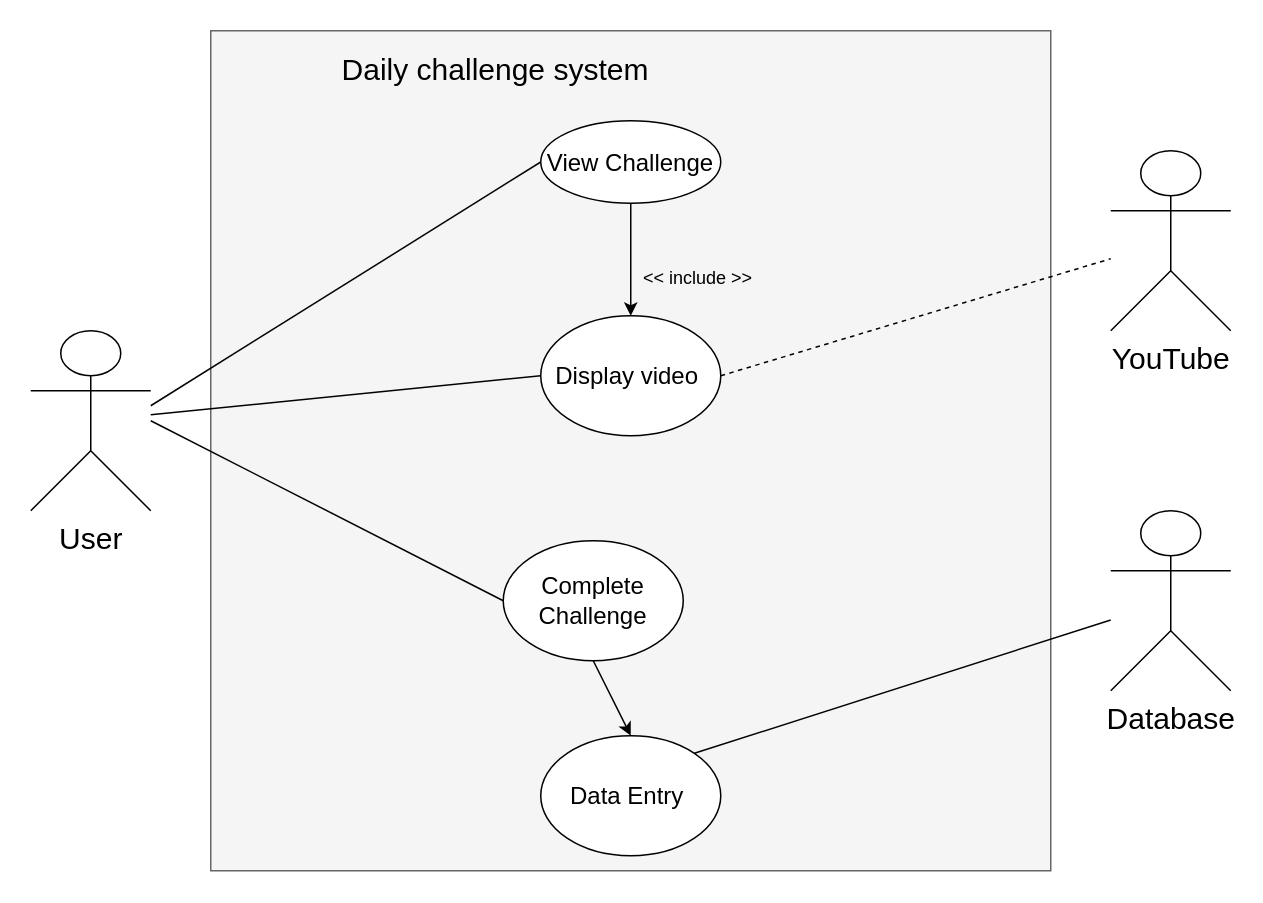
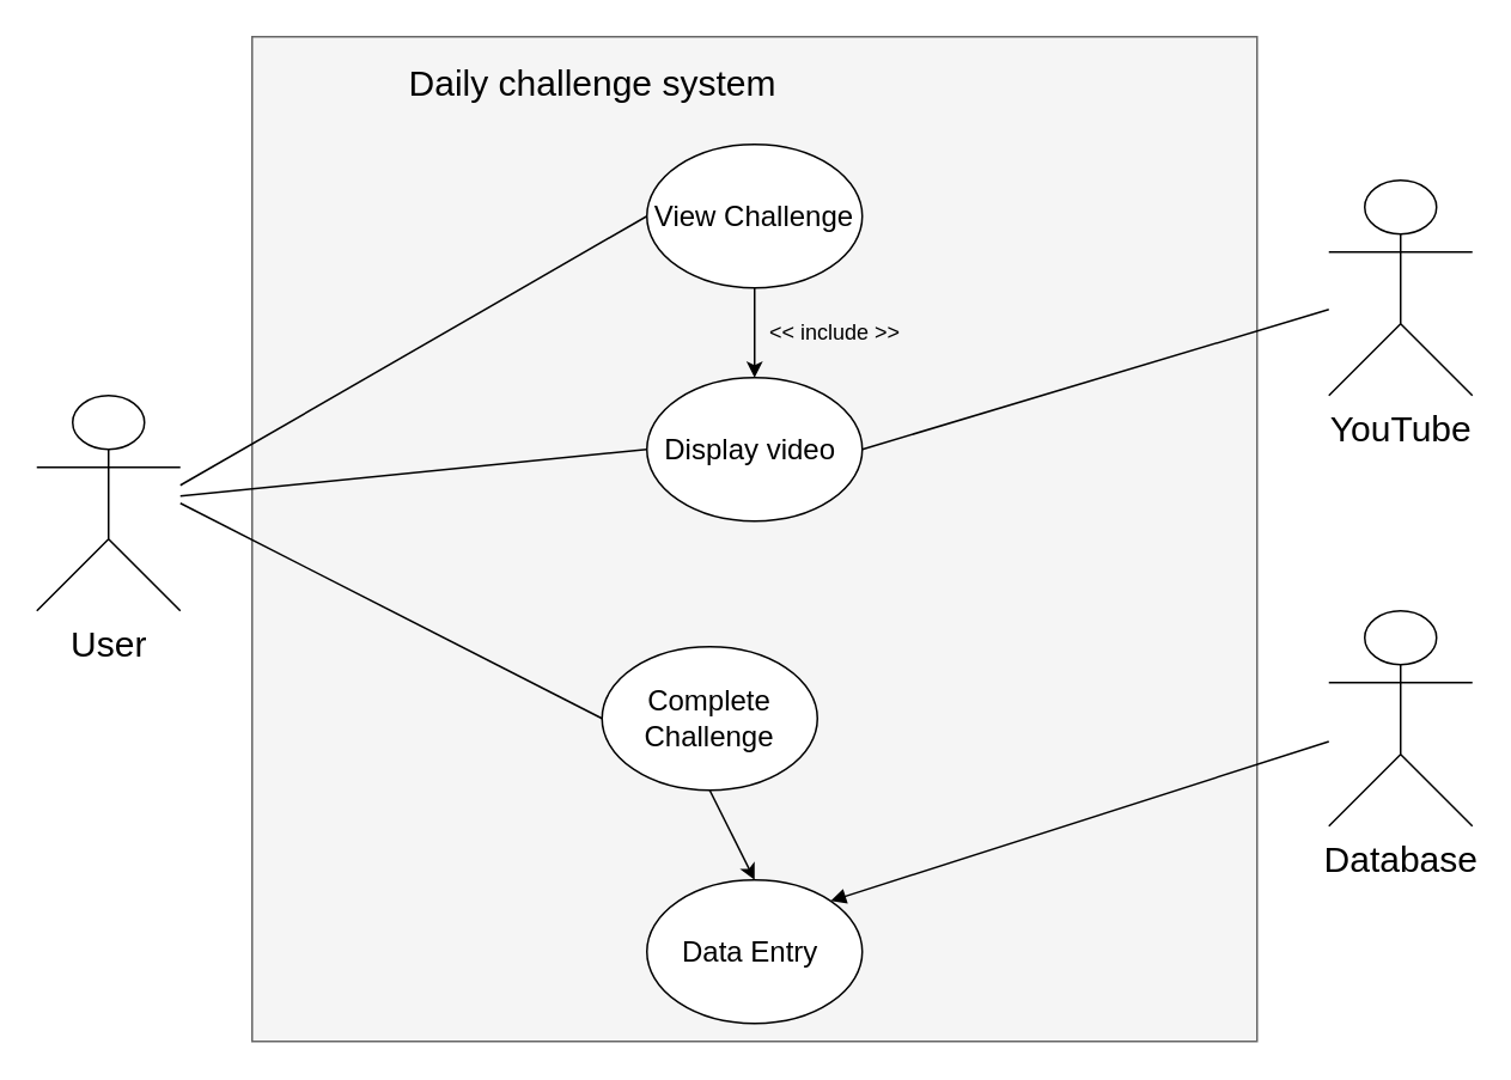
- <mxCell id="4" value="&lt;font style=&quot;font-size: 16px;&quot;&gt;View Challenge&lt;/font&gt;" style="ellipse;whiteSpace=wrap;html=1;" parent="1" vertex="1"><mxGeometry x="360" y="80" width="120" height="55" as="geometry" /></mxCell>
+ <mxCell id="4" value="&lt;font style=&quot;font-size: 16px;&quot;&gt;View Challenge&lt;/font&gt;" style="ellipse;whiteSpace=wrap;html=1;" parent="1" vertex="1"><mxGeometry x="360" y="80" width="120" height="80" as="geometry" /></mxCell>
- <mxCell id="13" value="" style="endArrow=none;html=1;rounded=0;fontSize=20;exitX=1;exitY=0.5;exitDx=0;exitDy=0;dashed=1;" parent="1" source="5" target="8" edge="1"><mxGeometry width="50" height="50" relative="1" as="geometry"><mxPoint x="380" y="340" as="sourcePoint" /><mxPoint x="430" y="290" as="targetPoint" /></mxGeometry></mxCell>
+ <mxCell id="13" value="" style="endArrow=none;html=1;rounded=0;fontSize=20;exitX=1;exitY=0.5;exitDx=0;exitDy=0;" parent="1" source="5" target="8" edge="1"><mxGeometry width="50" height="50" relative="1" as="geometry"><mxPoint x="380" y="340" as="sourcePoint" /><mxPoint x="430" y="290" as="targetPoint" /></mxGeometry></mxCell>
- <mxCell id="14" value="" style="endArrow=none;html=1;rounded=0;fontSize=20;entryX=1;entryY=0;entryDx=0;entryDy=0;" parent="1" source="9" target="7" edge="1"><mxGeometry width="50" height="50" relative="1" as="geometry"><mxPoint x="730" y="430" as="sourcePoint" /><mxPoint x="430" y="290" as="targetPoint" /></mxGeometry></mxCell>
+ <mxCell id="14" value="" style="endArrow=block;html=1;rounded=0;fontSize=20;entryX=1;entryY=0;entryDx=0;entryDy=0;" parent="1" source="9" target="7" edge="1"><mxGeometry width="50" height="50" relative="1" as="geometry"><mxPoint x="730" y="430" as="sourcePoint" /><mxPoint x="430" y="290" as="targetPoint" /></mxGeometry></mxCell>
